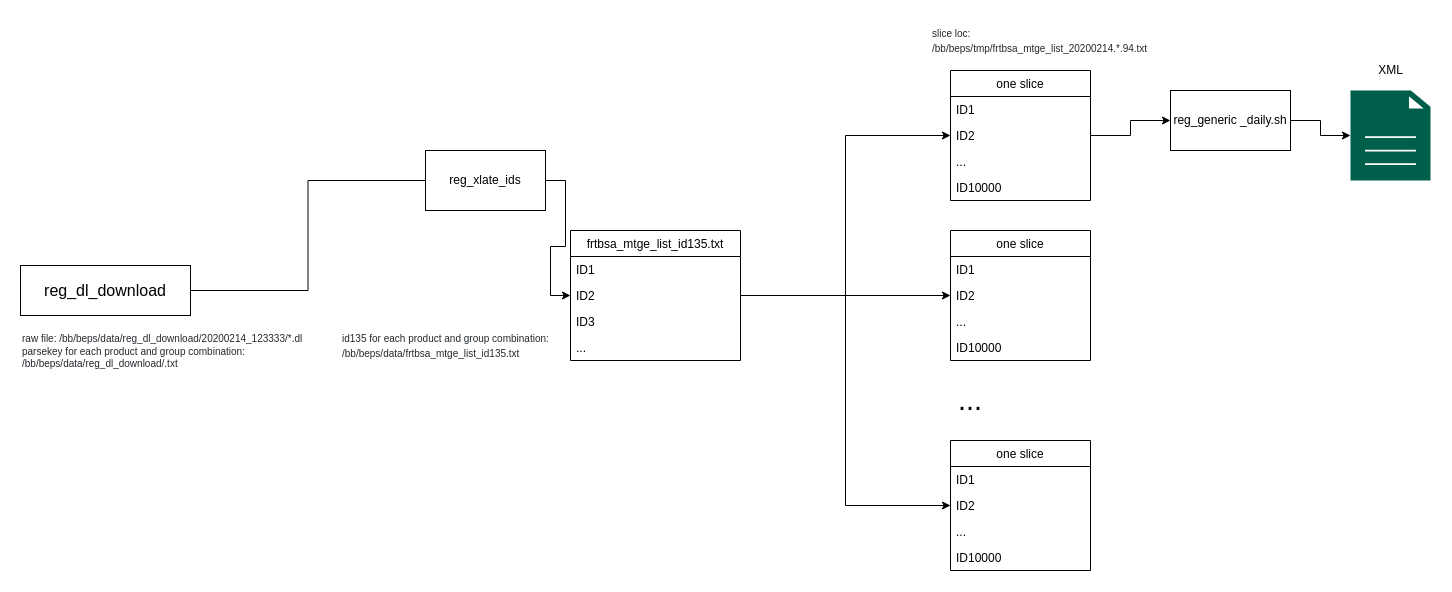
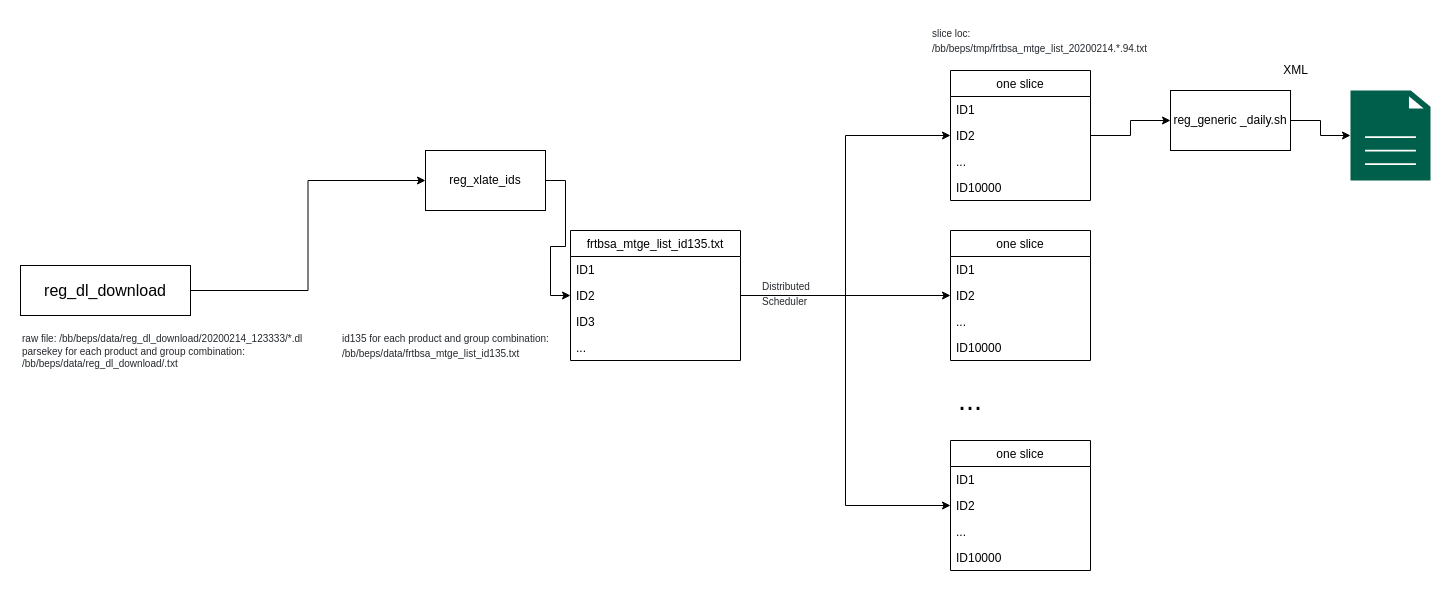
- <mxCell id="38" value="XML" style="text;html=1;align=center;verticalAlign=middle;resizable=0;points=[];autosize=1;" vertex="1" parent="1"><mxGeometry x="1370" y="60" width="40" height="20" as="geometry" /></mxCell>
+ <mxCell id="38" value="XML" style="text;html=1;align=center;verticalAlign=middle;resizable=0;points=[];autosize=1;" vertex="1" parent="1"><mxGeometry x="1275" y="60" width="40" height="20" as="geometry" /></mxCell>
- <mxCell id="2" style="edgeStyle=orthogonalEdgeStyle;rounded=0;orthogonalLoop=1;jettySize=auto;html=1;exitX=1;exitY=0.5;exitDx=0;exitDy=0;entryX=0;entryY=0.5;entryDx=0;entryDy=0;endArrow=none;" edge="1" parent="1" source="3" target="6"><mxGeometry relative="1" as="geometry" /></mxCell>
+ <mxCell id="2" style="edgeStyle=orthogonalEdgeStyle;rounded=0;orthogonalLoop=1;jettySize=auto;html=1;exitX=1;exitY=0.5;exitDx=0;exitDy=0;entryX=0;entryY=0.5;entryDx=0;entryDy=0;" edge="1" parent="1" source="3" target="6"><mxGeometry relative="1" as="geometry" /></mxCell>
+ <mxCell id="30" value="&lt;font color=&quot;#24292e&quot; size=&quot;1&quot;&gt;&lt;span style=&quot;background-color: rgb(255 , 255 , 255)&quot;&gt;Distributed Scheduler&lt;br&gt;&lt;/span&gt;&lt;/font&gt;" style="text;html=1;strokeColor=none;fillColor=none;align=left;verticalAlign=middle;whiteSpace=wrap;rounded=0;" vertex="1" parent="1"><mxGeometry x="760" y="280" width="50" height="25" as="geometry" /></mxCell>
